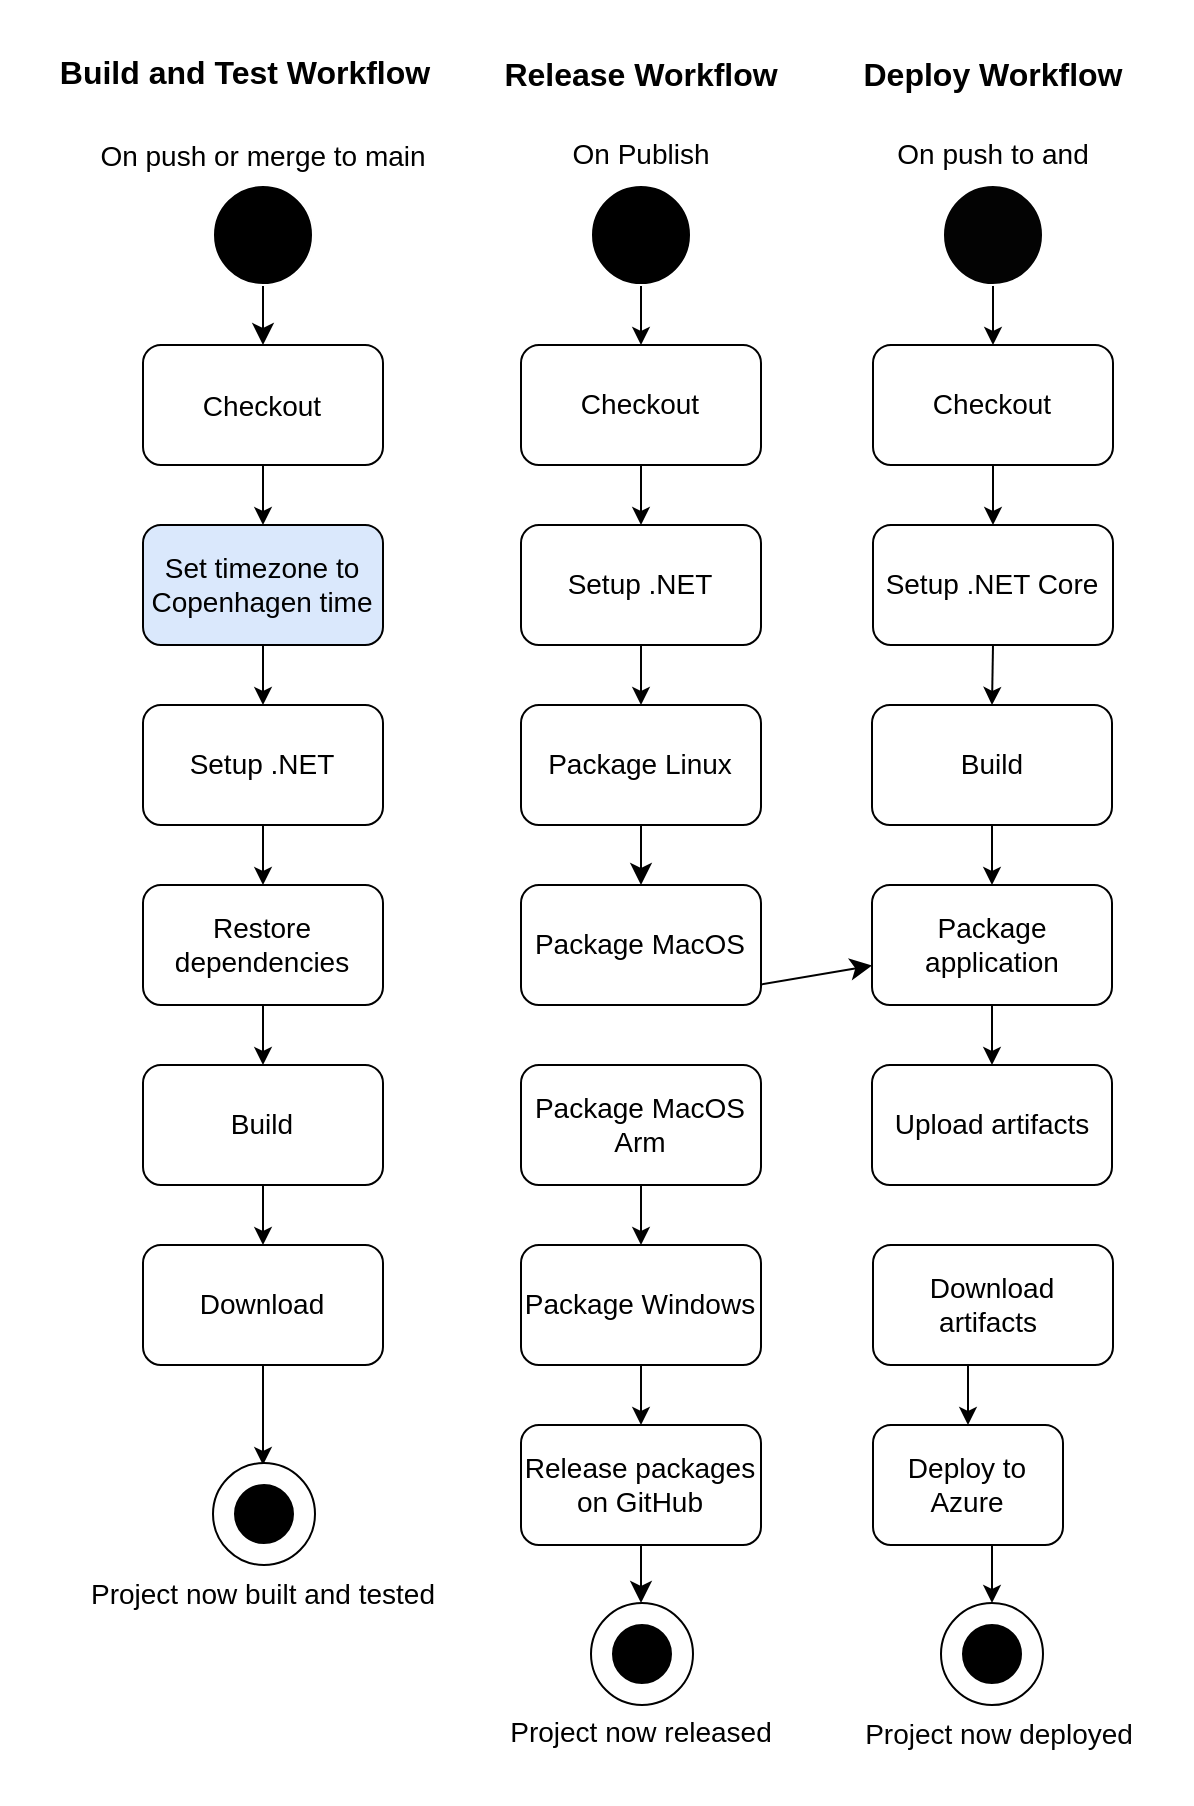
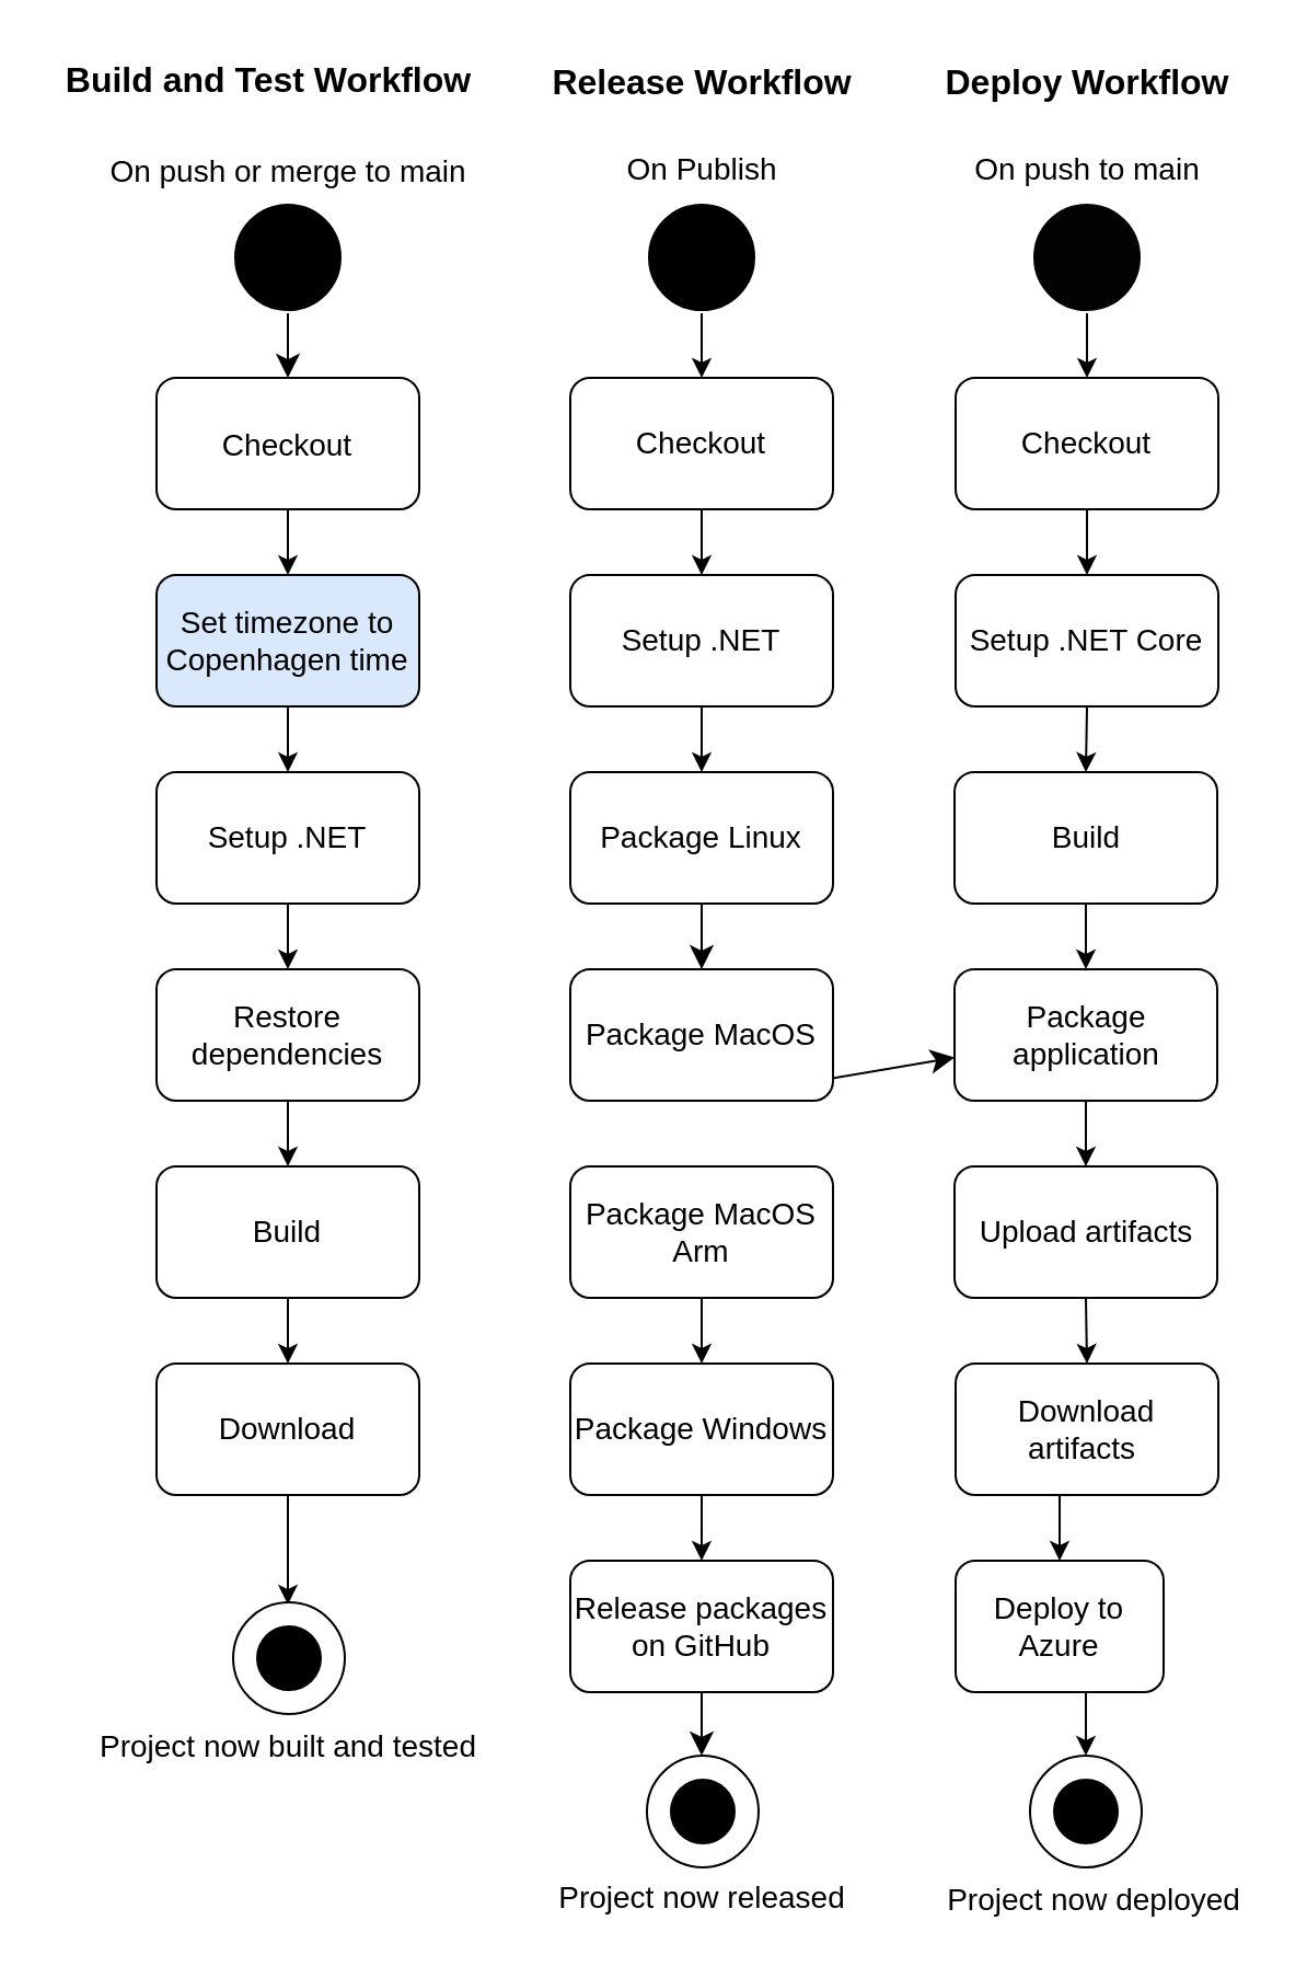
- <mxCell id="19" value="&lt;font style=&quot;font-size: 14px;&quot;&gt;On push to and&lt;/font&gt;" style="text;html=1;align=center;verticalAlign=middle;resizable=0;points=[];autosize=1;strokeColor=none;fillColor=none;" parent="1" vertex="1"><mxGeometry x="431" y="62" width="130" height="30" as="geometry" /></mxCell>
+ <mxCell id="19" value="&lt;font style=&quot;font-size: 14px;&quot;&gt;On push to main&lt;/font&gt;" style="text;html=1;align=center;verticalAlign=middle;resizable=0;points=[];autosize=1;strokeColor=none;fillColor=none;" parent="1" vertex="1"><mxGeometry x="431" y="62" width="130" height="30" as="geometry" /></mxCell>
+ <mxCell id="53" style="edgeStyle=orthogonalEdgeStyle;rounded=0;orthogonalLoop=1;jettySize=auto;html=1;exitX=0.5;exitY=1;exitDx=0;exitDy=0;entryX=0.5;entryY=0;entryDx=0;entryDy=0;" parent="1" source="54" target="56" edge="1"><mxGeometry relative="1" as="geometry" /></mxCell>
